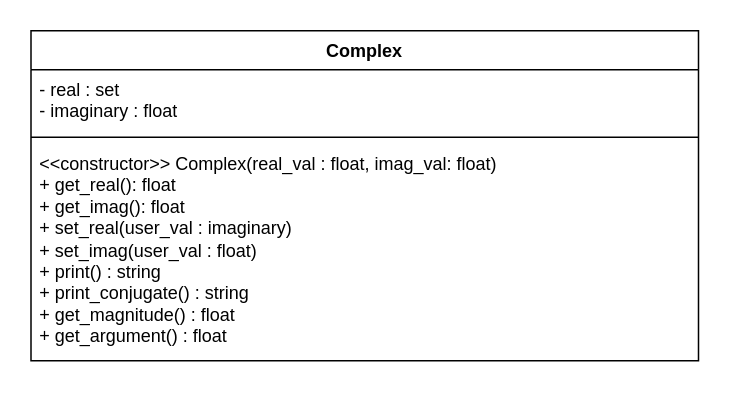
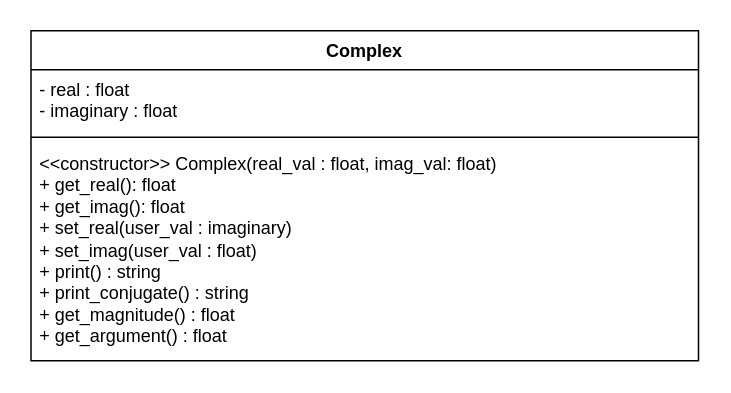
- <mxCell id="3" value="&lt;div&gt;- real : set&lt;/div&gt;&lt;div&gt;- imaginary : float&lt;br&gt;&lt;/div&gt;" style="text;strokeColor=none;fillColor=none;align=left;verticalAlign=top;spacingLeft=4;spacingRight=4;overflow=hidden;rotatable=0;points=[[0,0.5],[1,0.5]];portConstraint=eastwest;whiteSpace=wrap;html=1;" vertex="1" parent="2"><mxGeometry y="26" width="445" height="41" as="geometry" /></mxCell>
+ <mxCell id="3" value="&lt;div&gt;- real : float&lt;/div&gt;&lt;div&gt;- imaginary : float&lt;br&gt;&lt;/div&gt;" style="text;strokeColor=none;fillColor=none;align=left;verticalAlign=top;spacingLeft=4;spacingRight=4;overflow=hidden;rotatable=0;points=[[0,0.5],[1,0.5]];portConstraint=eastwest;whiteSpace=wrap;html=1;" vertex="1" parent="2"><mxGeometry y="26" width="445" height="41" as="geometry" /></mxCell>
